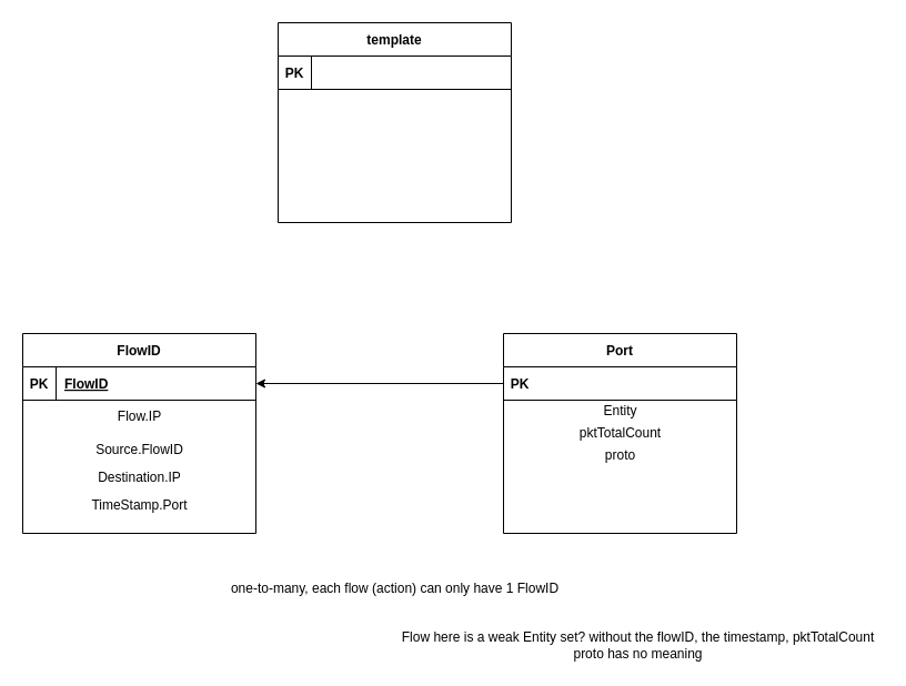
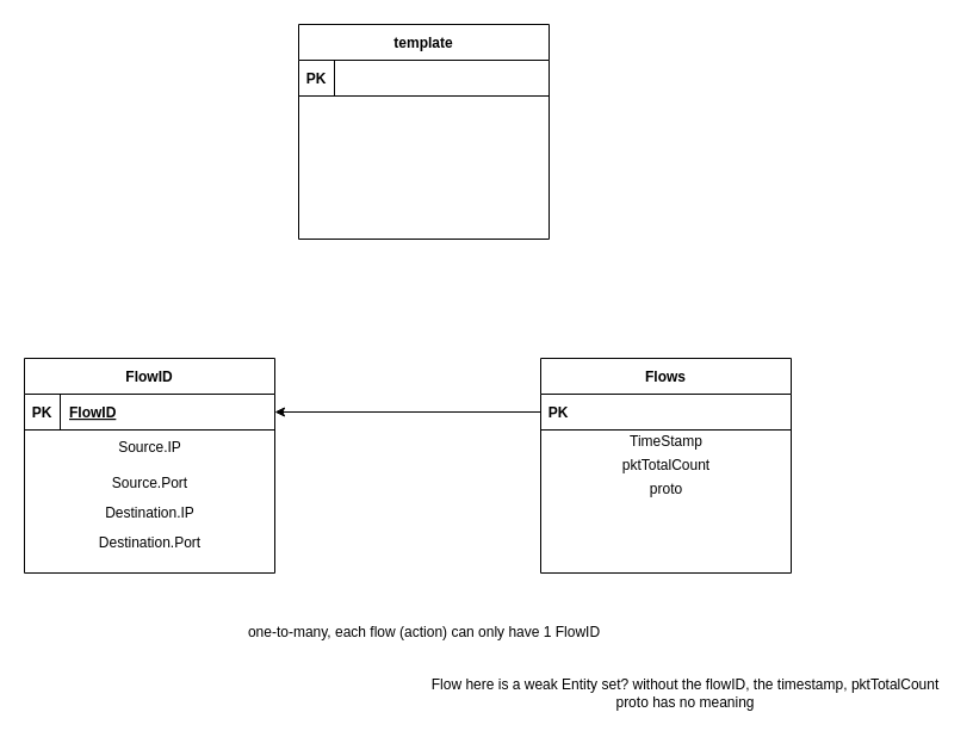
- <mxCell id="14" value="Port" style="shape=table;startSize=30;container=1;collapsible=1;childLayout=tableLayout;fixedRows=1;rowLines=0;fontStyle=1;align=center;resizeLast=1;" vertex="1" parent="1"><mxGeometry x="453" y="300" width="210" height="180" as="geometry" /></mxCell>
+ <mxCell id="14" value="Flows" style="shape=table;startSize=30;container=1;collapsible=1;childLayout=tableLayout;fixedRows=1;rowLines=0;fontStyle=1;align=center;resizeLast=1;" vertex="1" parent="1"><mxGeometry x="453" y="300" width="210" height="180" as="geometry" /></mxCell>
- <mxCell id="17" value="Entity" style="text;html=1;align=center;verticalAlign=middle;resizable=0;points=[];autosize=1;" vertex="1" parent="14"><mxGeometry y="60" width="210" height="20" as="geometry" /></mxCell>
+ <mxCell id="17" value="TimeStamp" style="text;html=1;align=center;verticalAlign=middle;resizable=0;points=[];autosize=1;" vertex="1" parent="14"><mxGeometry y="60" width="210" height="20" as="geometry" /></mxCell>
- <mxCell id="6" value="Flow.IP" style="text;html=1;align=center;verticalAlign=middle;resizable=0;points=[];autosize=1;" vertex="1" parent="2"><mxGeometry y="60" width="210" height="30" as="geometry" /></mxCell>
+ <mxCell id="6" value="Source.IP" style="text;html=1;align=center;verticalAlign=middle;resizable=0;points=[];autosize=1;" vertex="1" parent="2"><mxGeometry y="60" width="210" height="30" as="geometry" /></mxCell>
- <mxCell id="7" value="Source.FlowID" style="text;html=1;align=center;verticalAlign=middle;resizable=0;points=[];autosize=1;" vertex="1" parent="2"><mxGeometry y="90" width="210" height="30" as="geometry" /></mxCell>
+ <mxCell id="7" value="Source.Port" style="text;html=1;align=center;verticalAlign=middle;resizable=0;points=[];autosize=1;" vertex="1" parent="2"><mxGeometry y="90" width="210" height="30" as="geometry" /></mxCell>
- <mxCell id="9" value="TimeStamp.Port" style="text;html=1;align=center;verticalAlign=middle;resizable=0;points=[];autosize=1;" vertex="1" parent="2"><mxGeometry y="140" width="210" height="30" as="geometry" /></mxCell>
+ <mxCell id="9" value="Destination.Port" style="text;html=1;align=center;verticalAlign=middle;resizable=0;points=[];autosize=1;" vertex="1" parent="2"><mxGeometry y="140" width="210" height="30" as="geometry" /></mxCell>
